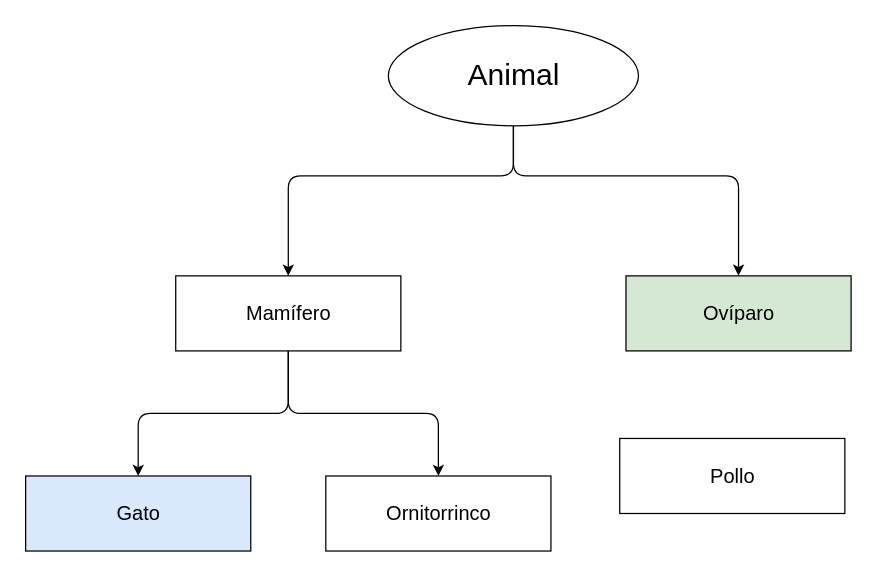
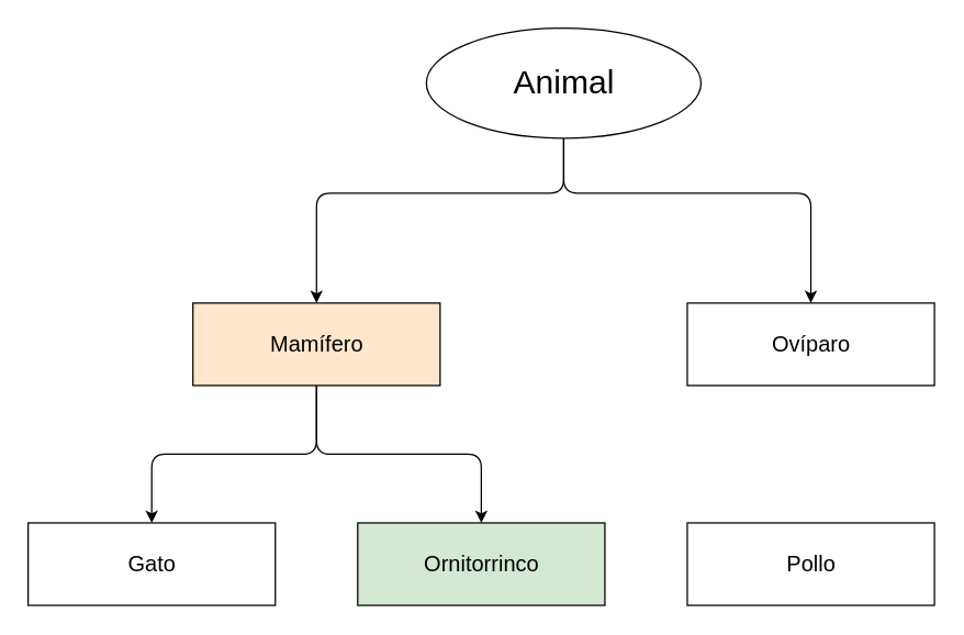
- <mxCell id="7" value="&lt;font size=&quot;3&quot;&gt;Mamífero&lt;/font&gt;" style="html=1;" vertex="1" parent="1"><mxGeometry x="140" y="220" width="180" height="60" as="geometry" /></mxCell>
+ <mxCell id="7" value="&lt;font size=&quot;3&quot;&gt;Mamífero&lt;/font&gt;" style="html=1;fillColor=#ffe6cc;" vertex="1" parent="1"><mxGeometry x="140" y="220" width="180" height="60" as="geometry" /></mxCell>
- <mxCell id="8" value="&lt;font size=&quot;3&quot;&gt;Ovíparo&lt;/font&gt;" style="html=1;fillColor=#d5e8d4;" vertex="1" parent="1"><mxGeometry x="500" y="220" width="180" height="60" as="geometry" /></mxCell>
+ <mxCell id="8" value="&lt;font size=&quot;3&quot;&gt;Ovíparo&lt;/font&gt;" style="html=1;" vertex="1" parent="1"><mxGeometry x="500" y="220" width="180" height="60" as="geometry" /></mxCell>
- <mxCell id="11" value="&lt;font size=&quot;3&quot;&gt;Pollo&lt;/font&gt;" style="html=1;" vertex="1" parent="1"><mxGeometry x="495" y="350" width="180" height="60" as="geometry" /></mxCell>
+ <mxCell id="11" value="&lt;font size=&quot;3&quot;&gt;Pollo&lt;/font&gt;" style="html=1;" vertex="1" parent="1"><mxGeometry x="500" y="380" width="180" height="60" as="geometry" /></mxCell>
- <mxCell id="9" value="&lt;font size=&quot;3&quot;&gt;Gato&lt;/font&gt;" style="html=1;fillColor=#dae8fc;" vertex="1" parent="1"><mxGeometry x="20" y="380" width="180" height="60" as="geometry" /></mxCell>
+ <mxCell id="9" value="&lt;font size=&quot;3&quot;&gt;Gato&lt;/font&gt;" style="html=1;" vertex="1" parent="1"><mxGeometry x="20" y="380" width="180" height="60" as="geometry" /></mxCell>
- <mxCell id="10" value="&lt;font size=&quot;3&quot;&gt;Ornitorrinco&lt;/font&gt;" style="html=1;" vertex="1" parent="1"><mxGeometry x="260" y="380" width="180" height="60" as="geometry" /></mxCell>
+ <mxCell id="10" value="&lt;font size=&quot;3&quot;&gt;Ornitorrinco&lt;/font&gt;" style="html=1;fillColor=#d5e8d4;" vertex="1" parent="1"><mxGeometry x="260" y="380" width="180" height="60" as="geometry" /></mxCell>
